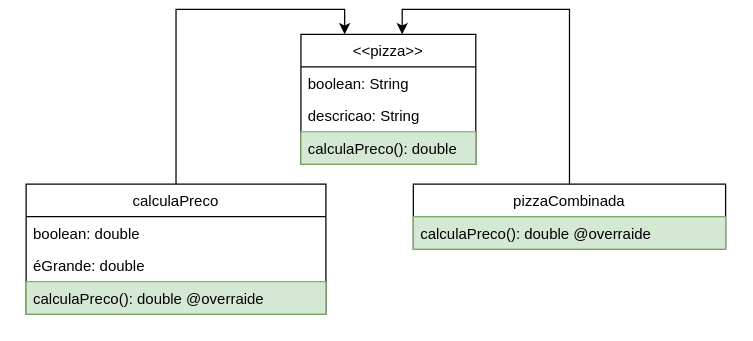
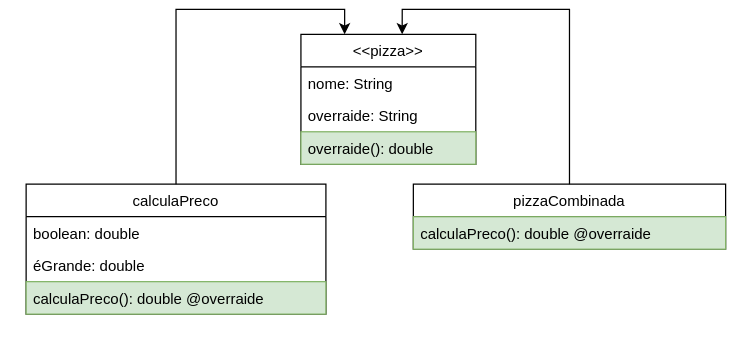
- <mxCell id="3" value="boolean: String" style="text;strokeColor=none;fillColor=none;align=left;verticalAlign=top;spacingLeft=4;spacingRight=4;overflow=hidden;rotatable=0;points=[[0,0.5],[1,0.5]];portConstraint=eastwest;" vertex="1" parent="2"><mxGeometry y="26" width="140" height="26" as="geometry" /></mxCell>
+ <mxCell id="3" value="nome: String" style="text;strokeColor=none;fillColor=none;align=left;verticalAlign=top;spacingLeft=4;spacingRight=4;overflow=hidden;rotatable=0;points=[[0,0.5],[1,0.5]];portConstraint=eastwest;" vertex="1" parent="2"><mxGeometry y="26" width="140" height="26" as="geometry" /></mxCell>
- <mxCell id="4" value="descricao: String" style="text;strokeColor=none;fillColor=none;align=left;verticalAlign=top;spacingLeft=4;spacingRight=4;overflow=hidden;rotatable=0;points=[[0,0.5],[1,0.5]];portConstraint=eastwest;" vertex="1" parent="2"><mxGeometry y="52" width="140" height="26" as="geometry" /></mxCell>
+ <mxCell id="4" value="overraide: String" style="text;strokeColor=none;fillColor=none;align=left;verticalAlign=top;spacingLeft=4;spacingRight=4;overflow=hidden;rotatable=0;points=[[0,0.5],[1,0.5]];portConstraint=eastwest;" vertex="1" parent="2"><mxGeometry y="52" width="140" height="26" as="geometry" /></mxCell>
- <mxCell id="5" value="calculaPreco(): double" style="text;strokeColor=#82b366;fillColor=#d5e8d4;align=left;verticalAlign=top;spacingLeft=4;spacingRight=4;overflow=hidden;rotatable=0;points=[[0,0.5],[1,0.5]];portConstraint=eastwest;" vertex="1" parent="2"><mxGeometry y="78" width="140" height="26" as="geometry" /></mxCell>
+ <mxCell id="5" value="overraide(): double" style="text;strokeColor=#82b366;fillColor=#d5e8d4;align=left;verticalAlign=top;spacingLeft=4;spacingRight=4;overflow=hidden;rotatable=0;points=[[0,0.5],[1,0.5]];portConstraint=eastwest;" vertex="1" parent="2"><mxGeometry y="78" width="140" height="26" as="geometry" /></mxCell>
